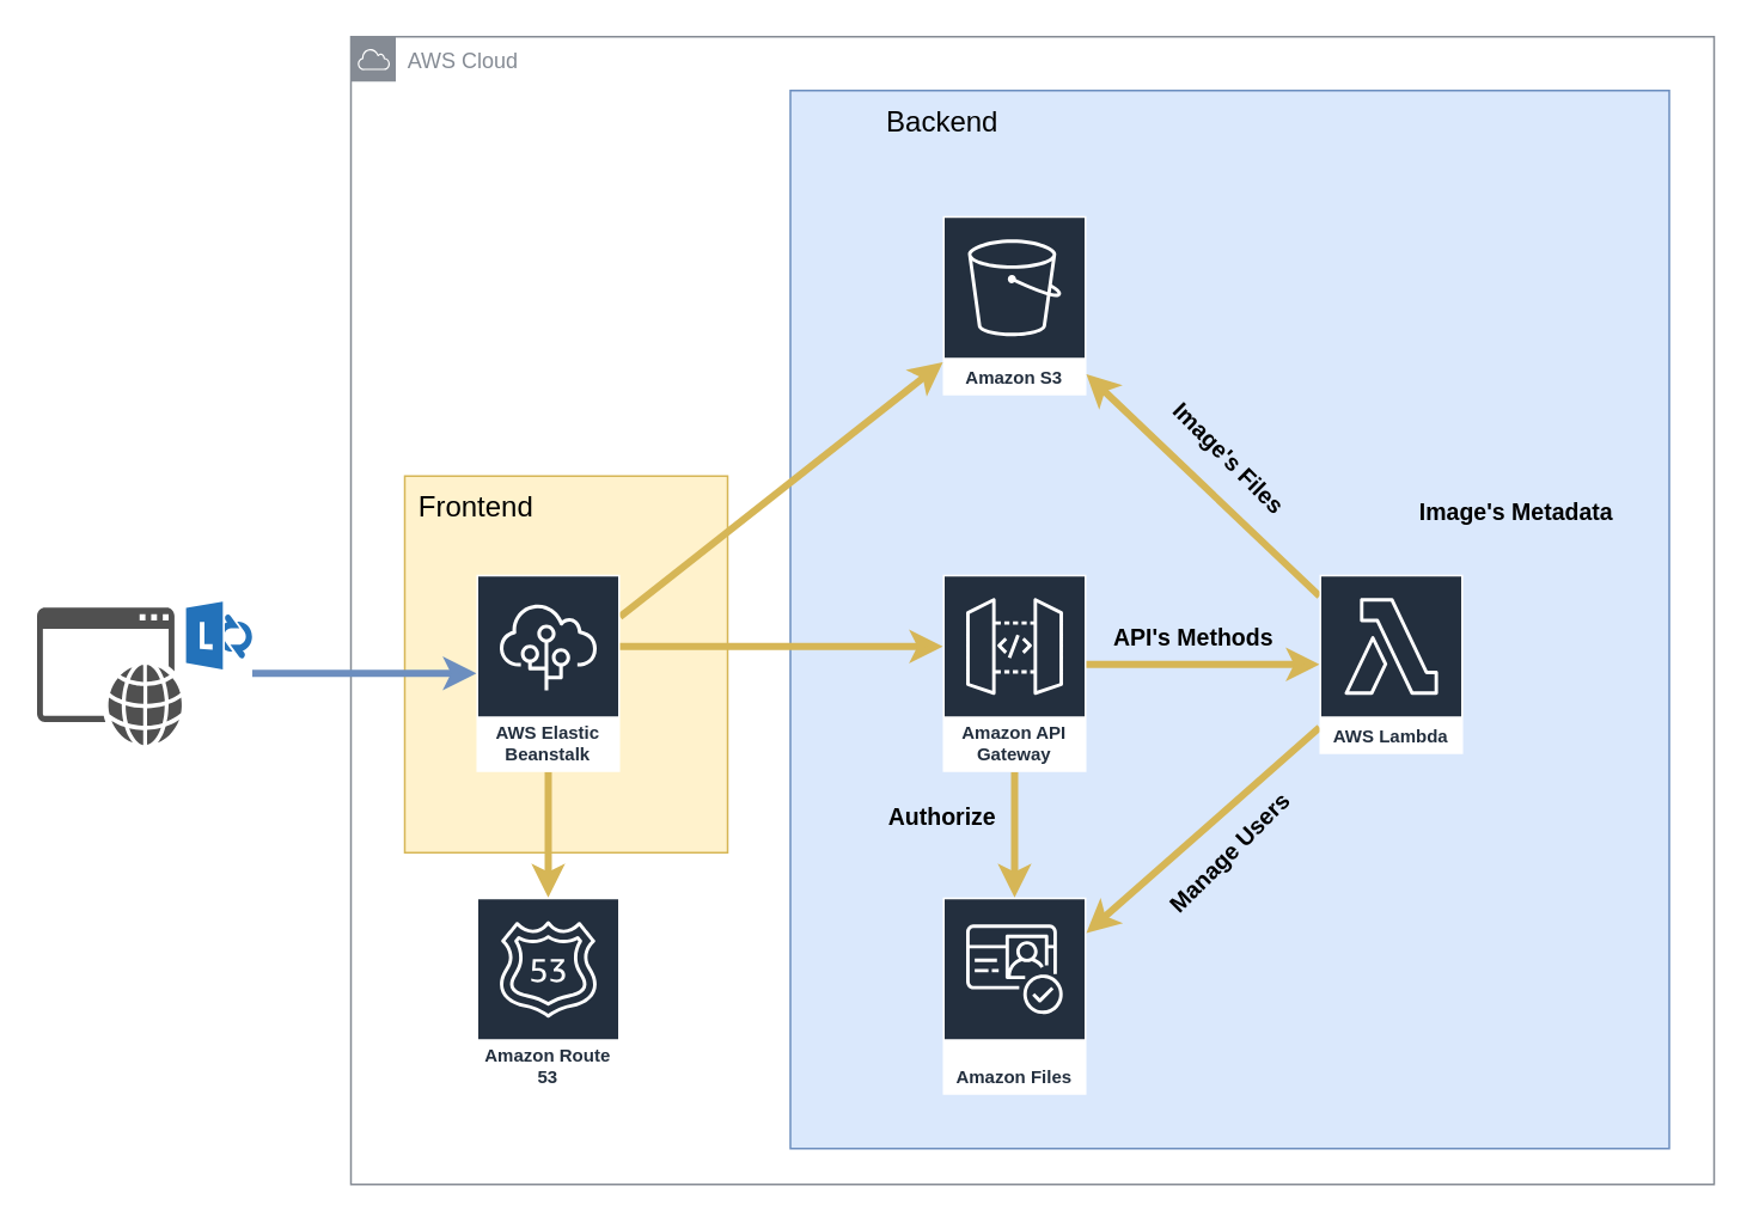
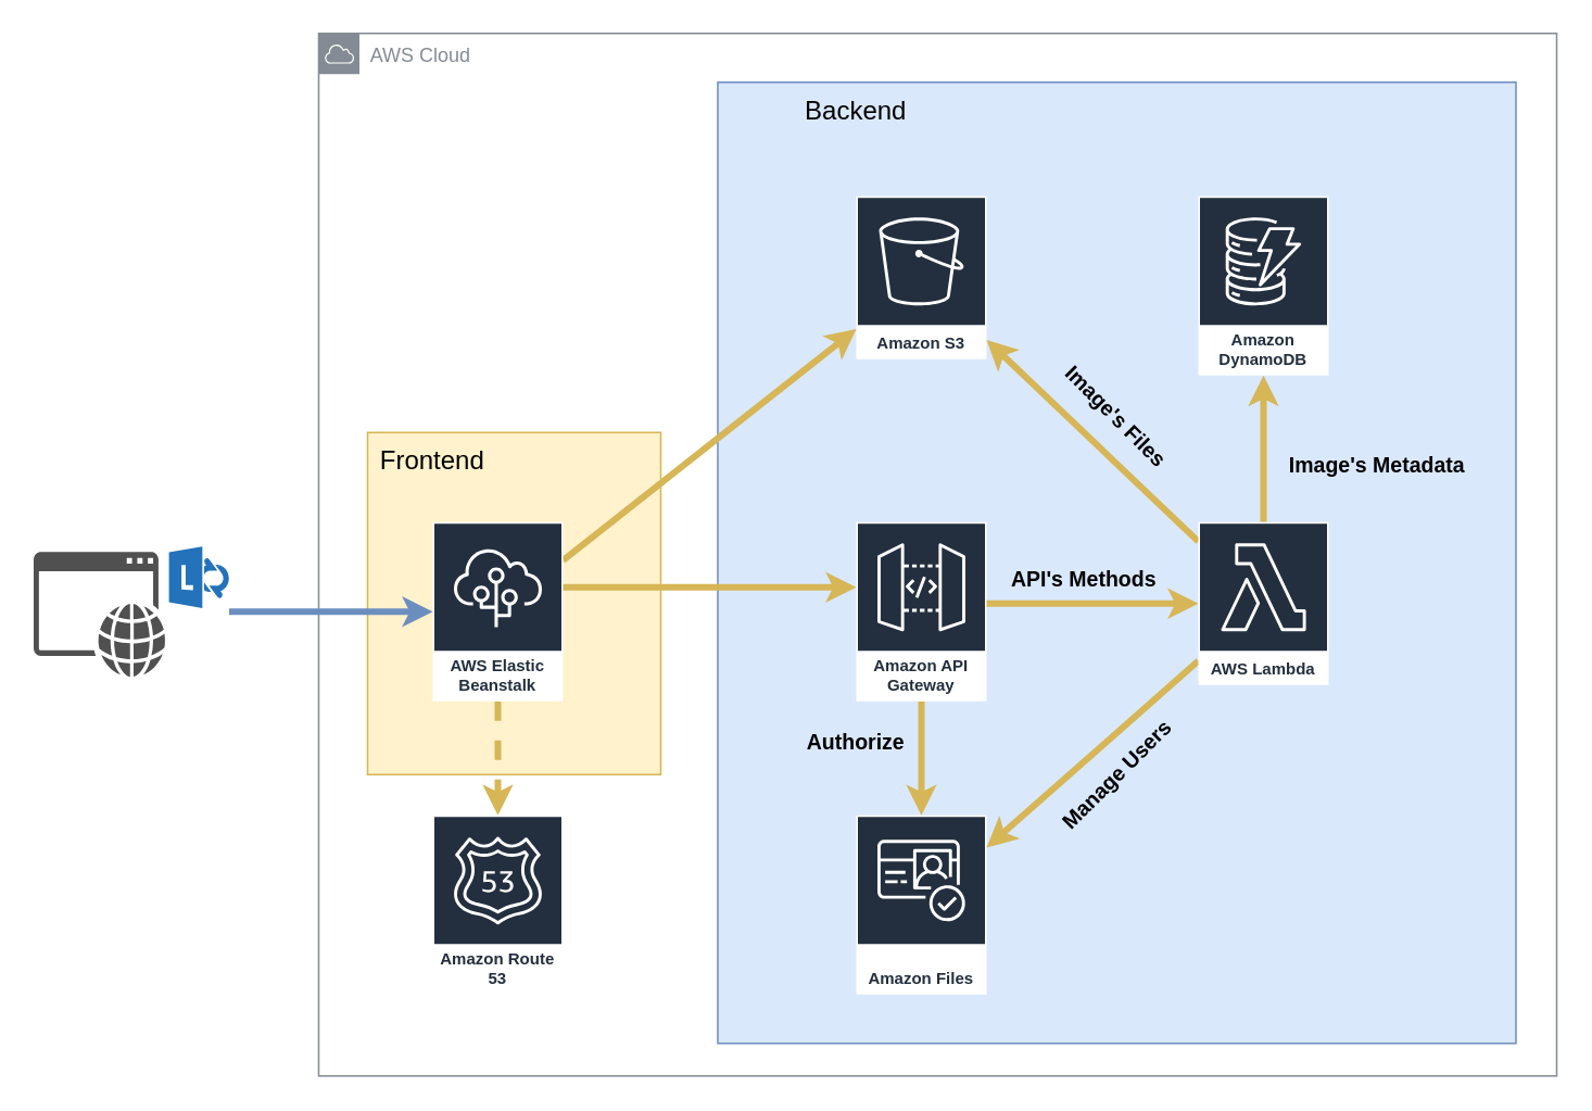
+ <mxCell id="14" value="Amazon DynamoDB" style="sketch=0;outlineConnect=0;fontColor=#232F3E;gradientColor=none;strokeColor=#ffffff;fillColor=#232F3E;dashed=0;verticalLabelPosition=middle;verticalAlign=bottom;align=center;html=1;whiteSpace=wrap;fontSize=10;fontStyle=1;spacing=3;shape=mxgraph.aws4.productIcon;prIcon=mxgraph.aws4.dynamodb;" vertex="1" parent="1"><mxGeometry x="735" y="120" width="80" height="110" as="geometry" /></mxCell>
+ <mxCell id="11" style="edgeStyle=none;rounded=0;orthogonalLoop=1;jettySize=auto;html=1;strokeWidth=4;fillColor=#fff2cc;strokeColor=#d6b656;" edge="1" parent="1" source="13" target="14"><mxGeometry relative="1" as="geometry"><mxPoint x="945" y="370" as="targetPoint" /></mxGeometry></mxCell>
- <mxCell id="24" style="edgeStyle=none;rounded=0;orthogonalLoop=1;jettySize=auto;html=1;fontSize=20;startArrow=none;startFill=0;endArrow=classic;endFill=1;strokeWidth=4;fillColor=#fff2cc;strokeColor=#d6b656;" edge="1" parent="1" source="26" target="22"><mxGeometry relative="1" as="geometry" /></mxCell>
+ <mxCell id="24" style="edgeStyle=none;rounded=0;orthogonalLoop=1;jettySize=auto;html=1;fontSize=20;startArrow=none;startFill=0;endArrow=classic;endFill=1;strokeWidth=4;fillColor=#fff2cc;strokeColor=#d6b656;dashed=1;" edge="1" parent="1" source="26" target="22"><mxGeometry relative="1" as="geometry" /></mxCell>
